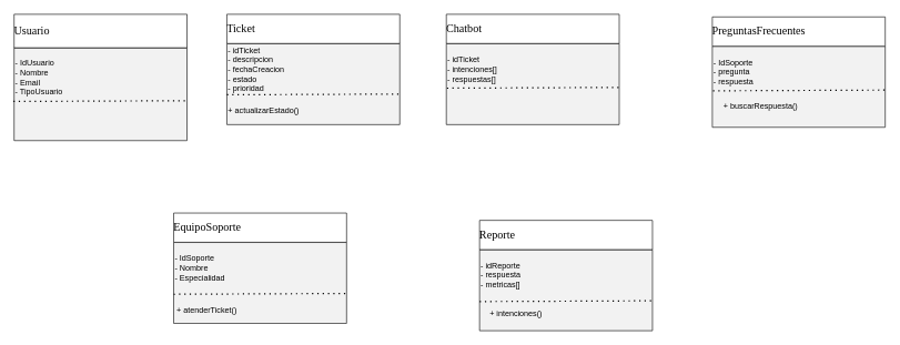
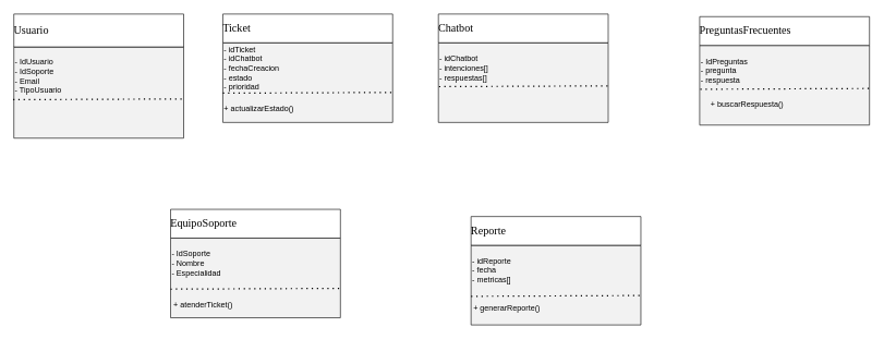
- <mxCell id="3" value="&lt;div&gt;- idTicket&lt;/div&gt;&lt;div&gt;- descripcion&lt;/div&gt;&lt;div&gt;- fechaCreacion&lt;/div&gt;&lt;div&gt;- estado&lt;/div&gt;&lt;div style=&quot;&quot;&gt;- prioridad&lt;/div&gt;" style="vsdxID=19;fillColor=#f2f2f2;gradientColor=none;shape=stencil(3VLRDoIwDPyaPULKhgOeFf9jkQGLk5EyBf/ekYaIJkrio0+79u66Jj0m9kOres04DB7dWY+m8i0TB8a56VqNxgfERMnEvnaoG3TXrqK6V7NyRhd3mydM5IPZweFOVQJUH0lqTbeSLuRPYi5jKT7LN8QKT4HFZXaeZkUOEB4BuzROJLlxsed5lkEhAaRIUohToje+gilSkxkidF5547oXtVXY6CisEdVWNS/UMGrdr9rJXyz+7Txvhw/gma7aWEvhXPPvaQwtSrIoHw==);points=[[0,0.5,0],[1,0.5,0],[0.5,1,0],[0.5,0,0]];labelBackgroundColor=none;rounded=0;html=1;whiteSpace=wrap;align=left;" vertex="1" parent="2"><mxGeometry width="260" height="166" as="geometry" /></mxCell>
+ <mxCell id="3" value="&lt;div&gt;- idTicket&lt;/div&gt;&lt;div&gt;- idChatbot&lt;/div&gt;&lt;div&gt;- fechaCreacion&lt;/div&gt;&lt;div&gt;- estado&lt;/div&gt;&lt;div style=&quot;&quot;&gt;- prioridad&lt;/div&gt;" style="vsdxID=19;fillColor=#f2f2f2;gradientColor=none;shape=stencil(3VLRDoIwDPyaPULKhgOeFf9jkQGLk5EyBf/ekYaIJkrio0+79u66Jj0m9kOres04DB7dWY+m8i0TB8a56VqNxgfERMnEvnaoG3TXrqK6V7NyRhd3mydM5IPZweFOVQJUH0lqTbeSLuRPYi5jKT7LN8QKT4HFZXaeZkUOEB4BuzROJLlxsed5lkEhAaRIUohToje+gilSkxkidF5547oXtVXY6CisEdVWNS/UMGrdr9rJXyz+7Txvhw/gma7aWEvhXPPvaQwtSrIoHw==);points=[[0,0.5,0],[1,0.5,0],[0.5,1,0],[0.5,0,0]];labelBackgroundColor=none;rounded=0;html=1;whiteSpace=wrap;align=left;" vertex="1" parent="2"><mxGeometry width="260" height="166" as="geometry" /></mxCell>
- <mxCell id="9" value="&lt;div&gt;- idTicket&lt;/div&gt;&lt;div&gt;- intenciones[]&lt;/div&gt;&lt;div&gt;- respuestas[]&lt;/div&gt;" style="vsdxID=19;fillColor=#f2f2f2;gradientColor=none;shape=stencil(3VLRDoIwDPyaPULKhgOeFf9jkQGLk5EyBf/ekYaIJkrio0+79u66Jj0m9kOres04DB7dWY+m8i0TB8a56VqNxgfERMnEvnaoG3TXrqK6V7NyRhd3mydM5IPZweFOVQJUH0lqTbeSLuRPYi5jKT7LN8QKT4HFZXaeZkUOEB4BuzROJLlxsed5lkEhAaRIUohToje+gilSkxkidF5547oXtVXY6CisEdVWNS/UMGrdr9rJXyz+7Txvhw/gma7aWEvhXPPvaQwtSrIoHw==);points=[[0,0.5,0],[1,0.5,0],[0.5,1,0],[0.5,0,0]];labelBackgroundColor=none;rounded=0;html=1;whiteSpace=wrap;align=left;" vertex="1" parent="8"><mxGeometry width="260" height="166" as="geometry" /></mxCell>
+ <mxCell id="9" value="&lt;div&gt;- idChatbot&lt;/div&gt;&lt;div&gt;- intenciones[]&lt;/div&gt;&lt;div&gt;- respuestas[]&lt;/div&gt;" style="vsdxID=19;fillColor=#f2f2f2;gradientColor=none;shape=stencil(3VLRDoIwDPyaPULKhgOeFf9jkQGLk5EyBf/ekYaIJkrio0+79u66Jj0m9kOres04DB7dWY+m8i0TB8a56VqNxgfERMnEvnaoG3TXrqK6V7NyRhd3mydM5IPZweFOVQJUH0lqTbeSLuRPYi5jKT7LN8QKT4HFZXaeZkUOEB4BuzROJLlxsed5lkEhAaRIUohToje+gilSkxkidF5547oXtVXY6CisEdVWNS/UMGrdr9rJXyz+7Txvhw/gma7aWEvhXPPvaQwtSrIoHw==);points=[[0,0.5,0],[1,0.5,0],[0.5,1,0],[0.5,0,0]];labelBackgroundColor=none;rounded=0;html=1;whiteSpace=wrap;align=left;" vertex="1" parent="8"><mxGeometry width="260" height="166" as="geometry" /></mxCell>
- <mxCell id="31" value="&lt;div&gt;- IdSoporte&lt;/div&gt;&lt;div&gt;- pregunta&lt;/div&gt;&lt;div&gt;- respuesta&lt;/div&gt;" style="vsdxID=19;fillColor=#f2f2f2;gradientColor=none;shape=stencil(3VLRDoIwDPyaPULKhgOeFf9jkQGLk5EyBf/ekYaIJkrio0+79u66Jj0m9kOres04DB7dWY+m8i0TB8a56VqNxgfERMnEvnaoG3TXrqK6V7NyRhd3mydM5IPZweFOVQJUH0lqTbeSLuRPYi5jKT7LN8QKT4HFZXaeZkUOEB4BuzROJLlxsed5lkEhAaRIUohToje+gilSkxkidF5547oXtVXY6CisEdVWNS/UMGrdr9rJXyz+7Txvhw/gma7aWEvhXPPvaQwtSrIoHw==);points=[[0,0.5,0],[1,0.5,0],[0.5,1,0],[0.5,0,0]];labelBackgroundColor=none;rounded=0;html=1;whiteSpace=wrap;align=left;" vertex="1" parent="30"><mxGeometry width="260" height="166" as="geometry" /></mxCell>
+ <mxCell id="31" value="&lt;div&gt;- IdPreguntas&lt;/div&gt;&lt;div&gt;- pregunta&lt;/div&gt;&lt;div&gt;- respuesta&lt;/div&gt;" style="vsdxID=19;fillColor=#f2f2f2;gradientColor=none;shape=stencil(3VLRDoIwDPyaPULKhgOeFf9jkQGLk5EyBf/ekYaIJkrio0+79u66Jj0m9kOres04DB7dWY+m8i0TB8a56VqNxgfERMnEvnaoG3TXrqK6V7NyRhd3mydM5IPZweFOVQJUH0lqTbeSLuRPYi5jKT7LN8QKT4HFZXaeZkUOEB4BuzROJLlxsed5lkEhAaRIUohToje+gilSkxkidF5547oXtVXY6CisEdVWNS/UMGrdr9rJXyz+7Txvhw/gma7aWEvhXPPvaQwtSrIoHw==);points=[[0,0.5,0],[1,0.5,0],[0.5,1,0],[0.5,0,0]];labelBackgroundColor=none;rounded=0;html=1;whiteSpace=wrap;align=left;" vertex="1" parent="30"><mxGeometry width="260" height="166" as="geometry" /></mxCell>
- <mxCell id="14" value="- IdUsuario&lt;div&gt;- Nombre&lt;/div&gt;&lt;div&gt;- Email&lt;/div&gt;&lt;div&gt;- TipoUsuario&lt;/div&gt;" style="vsdxID=19;fillColor=#f2f2f2;gradientColor=none;shape=stencil(3VLRDoIwDPyaPULKhgOeFf9jkQGLk5EyBf/ekYaIJkrio0+79u66Jj0m9kOres04DB7dWY+m8i0TB8a56VqNxgfERMnEvnaoG3TXrqK6V7NyRhd3mydM5IPZweFOVQJUH0lqTbeSLuRPYi5jKT7LN8QKT4HFZXaeZkUOEB4BuzROJLlxsed5lkEhAaRIUohToje+gilSkxkidF5547oXtVXY6CisEdVWNS/UMGrdr9rJXyz+7Txvhw/gma7aWEvhXPPvaQwtSrIoHw==);points=[[0,0.5,0],[1,0.5,0],[0.5,1,0],[0.5,0,0]];labelBackgroundColor=none;rounded=0;html=1;whiteSpace=wrap;align=left;" vertex="1" parent="13"><mxGeometry width="260" height="190" as="geometry" /></mxCell>
+ <mxCell id="14" value="- IdUsuario&lt;div&gt;- IdSoporte&lt;/div&gt;&lt;div&gt;- Email&lt;/div&gt;&lt;div&gt;- TipoUsuario&lt;/div&gt;" style="vsdxID=19;fillColor=#f2f2f2;gradientColor=none;shape=stencil(3VLRDoIwDPyaPULKhgOeFf9jkQGLk5EyBf/ekYaIJkrio0+79u66Jj0m9kOres04DB7dWY+m8i0TB8a56VqNxgfERMnEvnaoG3TXrqK6V7NyRhd3mydM5IPZweFOVQJUH0lqTbeSLuRPYi5jKT7LN8QKT4HFZXaeZkUOEB4BuzROJLlxsed5lkEhAaRIUohToje+gilSkxkidF5547oXtVXY6CisEdVWNS/UMGrdr9rJXyz+7Txvhw/gma7aWEvhXPPvaQwtSrIoHw==);points=[[0,0.5,0],[1,0.5,0],[0.5,1,0],[0.5,0,0]];labelBackgroundColor=none;rounded=0;html=1;whiteSpace=wrap;align=left;" vertex="1" parent="13"><mxGeometry width="260" height="190" as="geometry" /></mxCell>
- <mxCell id="19" value="&lt;div&gt;- idReporte&lt;/div&gt;&lt;div&gt;- respuesta&lt;/div&gt;&lt;div&gt;- metricas[]&lt;/div&gt;" style="vsdxID=19;fillColor=#f2f2f2;gradientColor=none;shape=stencil(3VLRDoIwDPyaPULKhgOeFf9jkQGLk5EyBf/ekYaIJkrio0+79u66Jj0m9kOres04DB7dWY+m8i0TB8a56VqNxgfERMnEvnaoG3TXrqK6V7NyRhd3mydM5IPZweFOVQJUH0lqTbeSLuRPYi5jKT7LN8QKT4HFZXaeZkUOEB4BuzROJLlxsed5lkEhAaRIUohToje+gilSkxkidF5547oXtVXY6CisEdVWNS/UMGrdr9rJXyz+7Txvhw/gma7aWEvhXPPvaQwtSrIoHw==);points=[[0,0.5,0],[1,0.5,0],[0.5,1,0],[0.5,0,0]];labelBackgroundColor=none;rounded=0;html=1;whiteSpace=wrap;align=left;" vertex="1" parent="18"><mxGeometry width="260" height="166" as="geometry" /></mxCell>
+ <mxCell id="19" value="&lt;div&gt;- idReporte&lt;/div&gt;&lt;div&gt;- fecha&lt;/div&gt;&lt;div&gt;- metricas[]&lt;/div&gt;" style="vsdxID=19;fillColor=#f2f2f2;gradientColor=none;shape=stencil(3VLRDoIwDPyaPULKhgOeFf9jkQGLk5EyBf/ekYaIJkrio0+79u66Jj0m9kOres04DB7dWY+m8i0TB8a56VqNxgfERMnEvnaoG3TXrqK6V7NyRhd3mydM5IPZweFOVQJUH0lqTbeSLuRPYi5jKT7LN8QKT4HFZXaeZkUOEB4BuzROJLlxsed5lkEhAaRIUohToje+gilSkxkidF5547oXtVXY6CisEdVWNS/UMGrdr9rJXyz+7Txvhw/gma7aWEvhXPPvaQwtSrIoHw==);points=[[0,0.5,0],[1,0.5,0],[0.5,1,0],[0.5,0,0]];labelBackgroundColor=none;rounded=0;html=1;whiteSpace=wrap;align=left;" vertex="1" parent="18"><mxGeometry width="260" height="166" as="geometry" /></mxCell>
- <mxCell id="23" value="+ intenciones()" style="text;html=1;align=center;verticalAlign=middle;whiteSpace=wrap;rounded=0;" vertex="1" parent="18"><mxGeometry x="-10" y="121" width="130" height="40" as="geometry" /></mxCell>
+ <mxCell id="23" value="+ generarReporte()" style="text;html=1;align=center;verticalAlign=middle;whiteSpace=wrap;rounded=0;" vertex="1" parent="18"><mxGeometry x="-10" y="121" width="130" height="40" as="geometry" /></mxCell>
